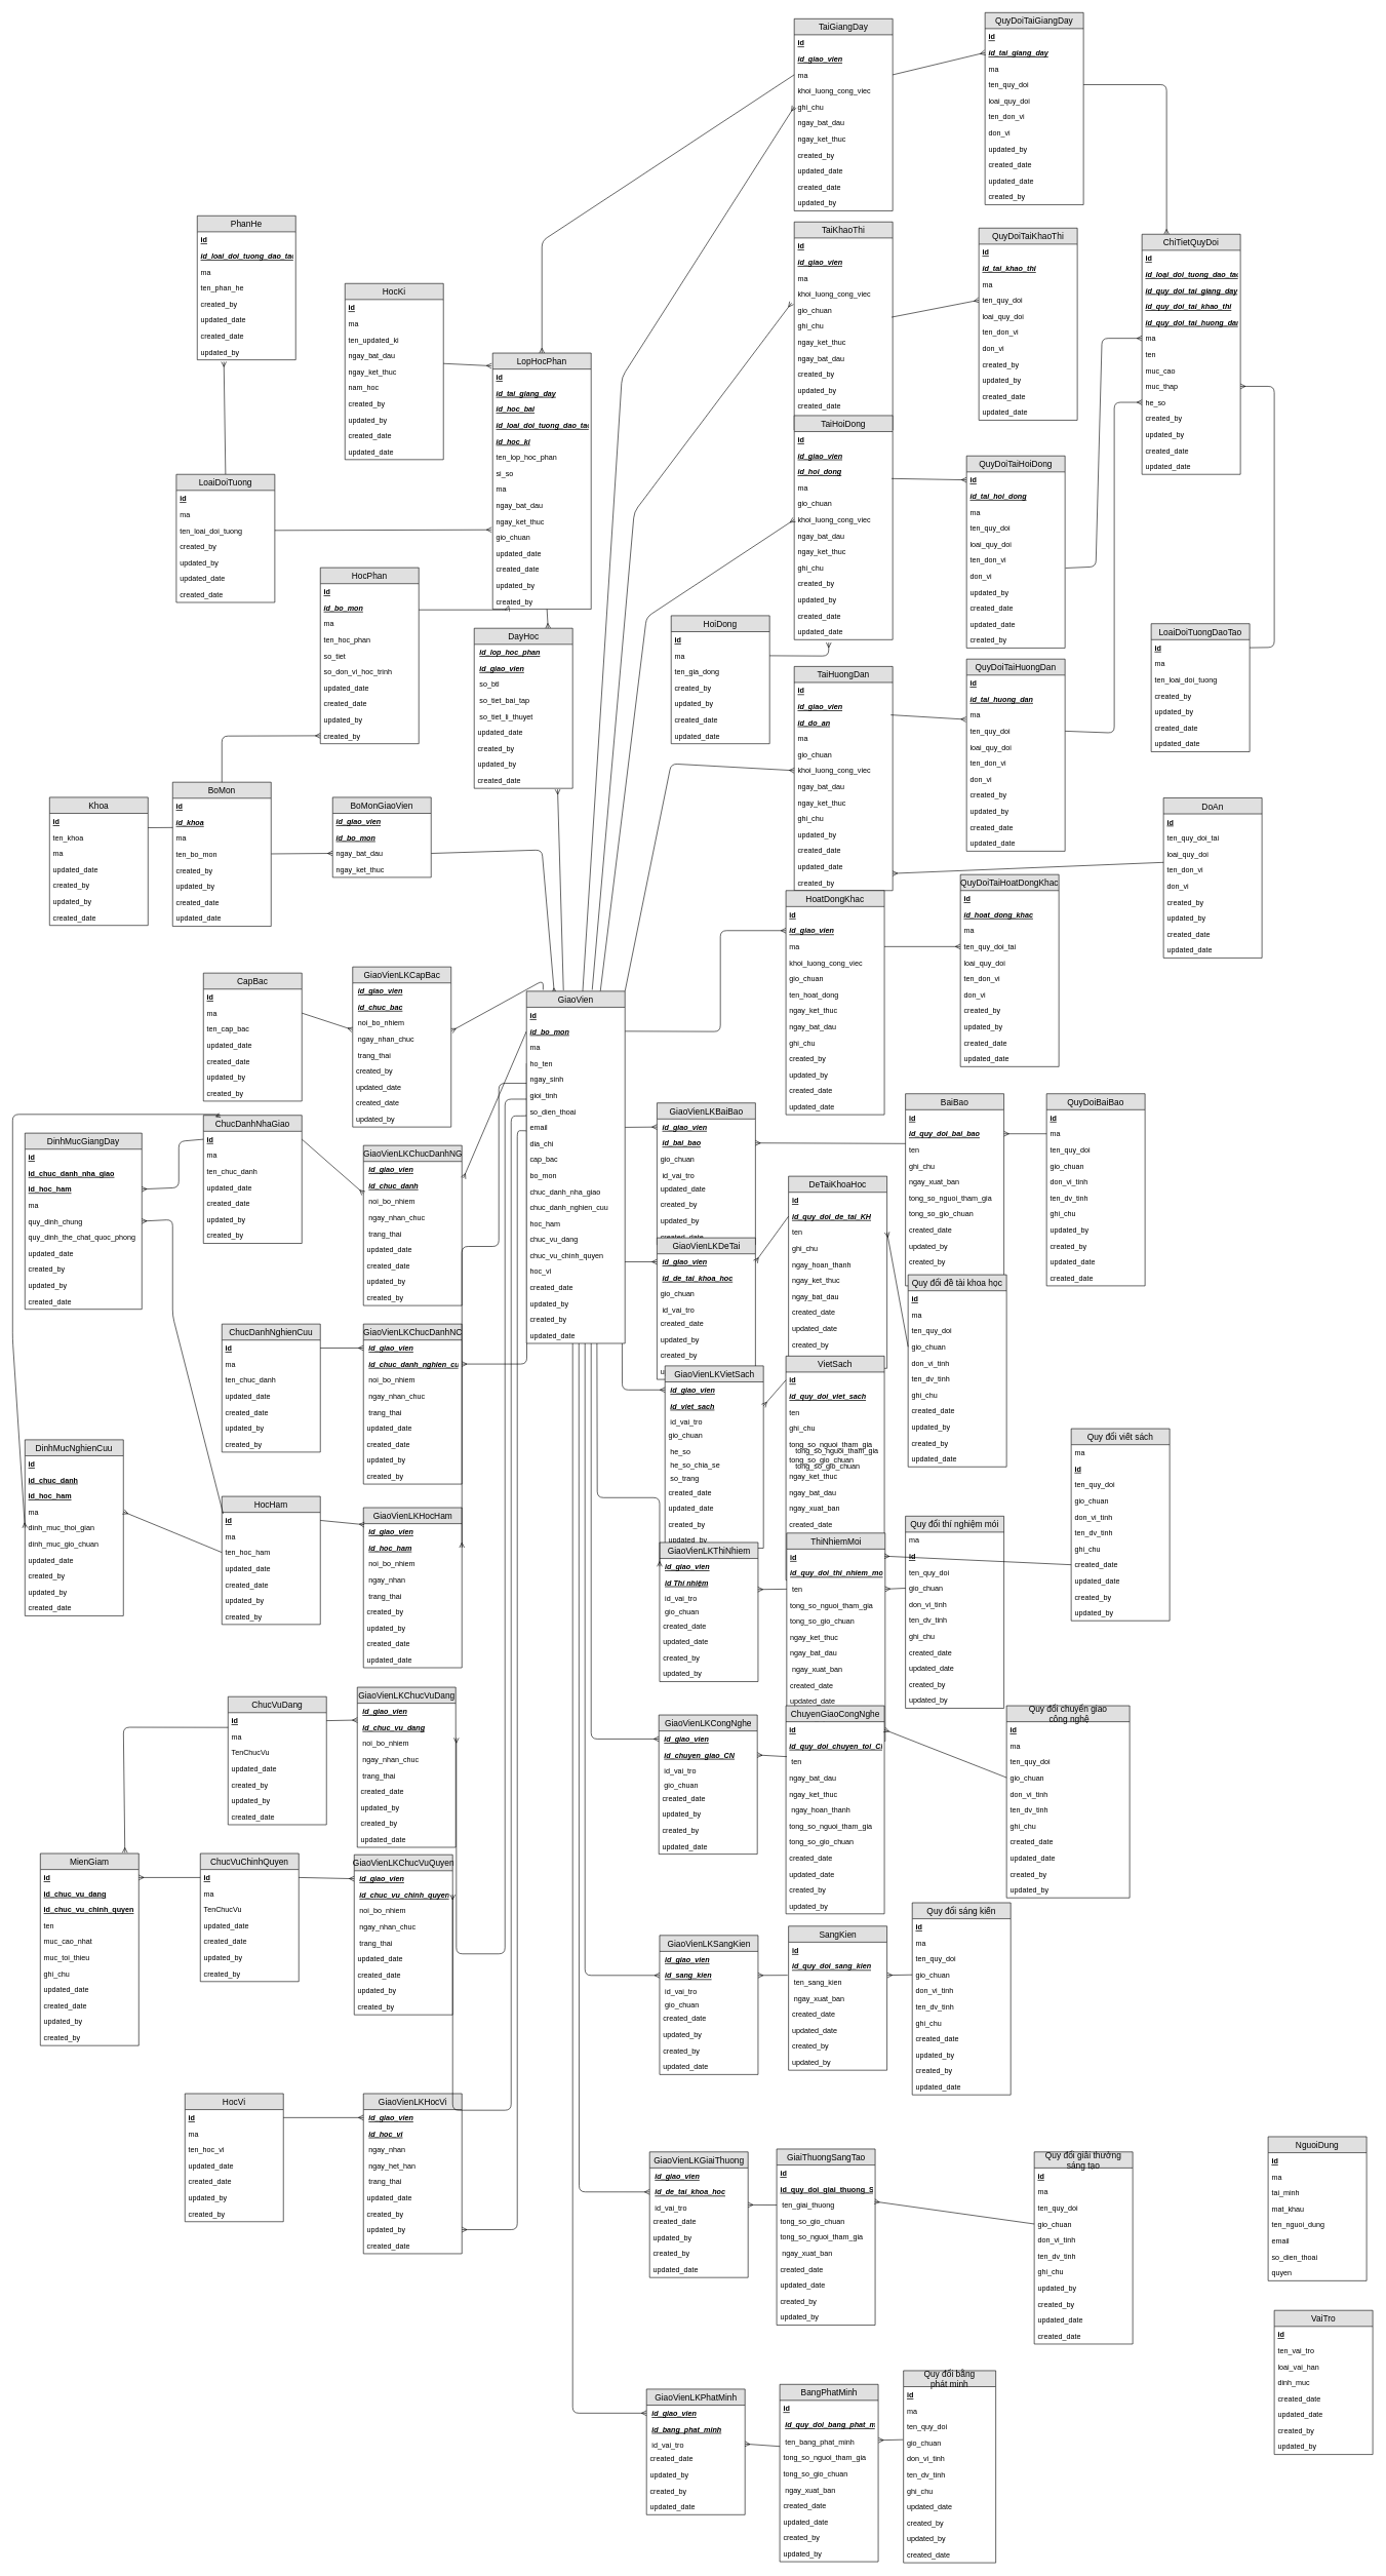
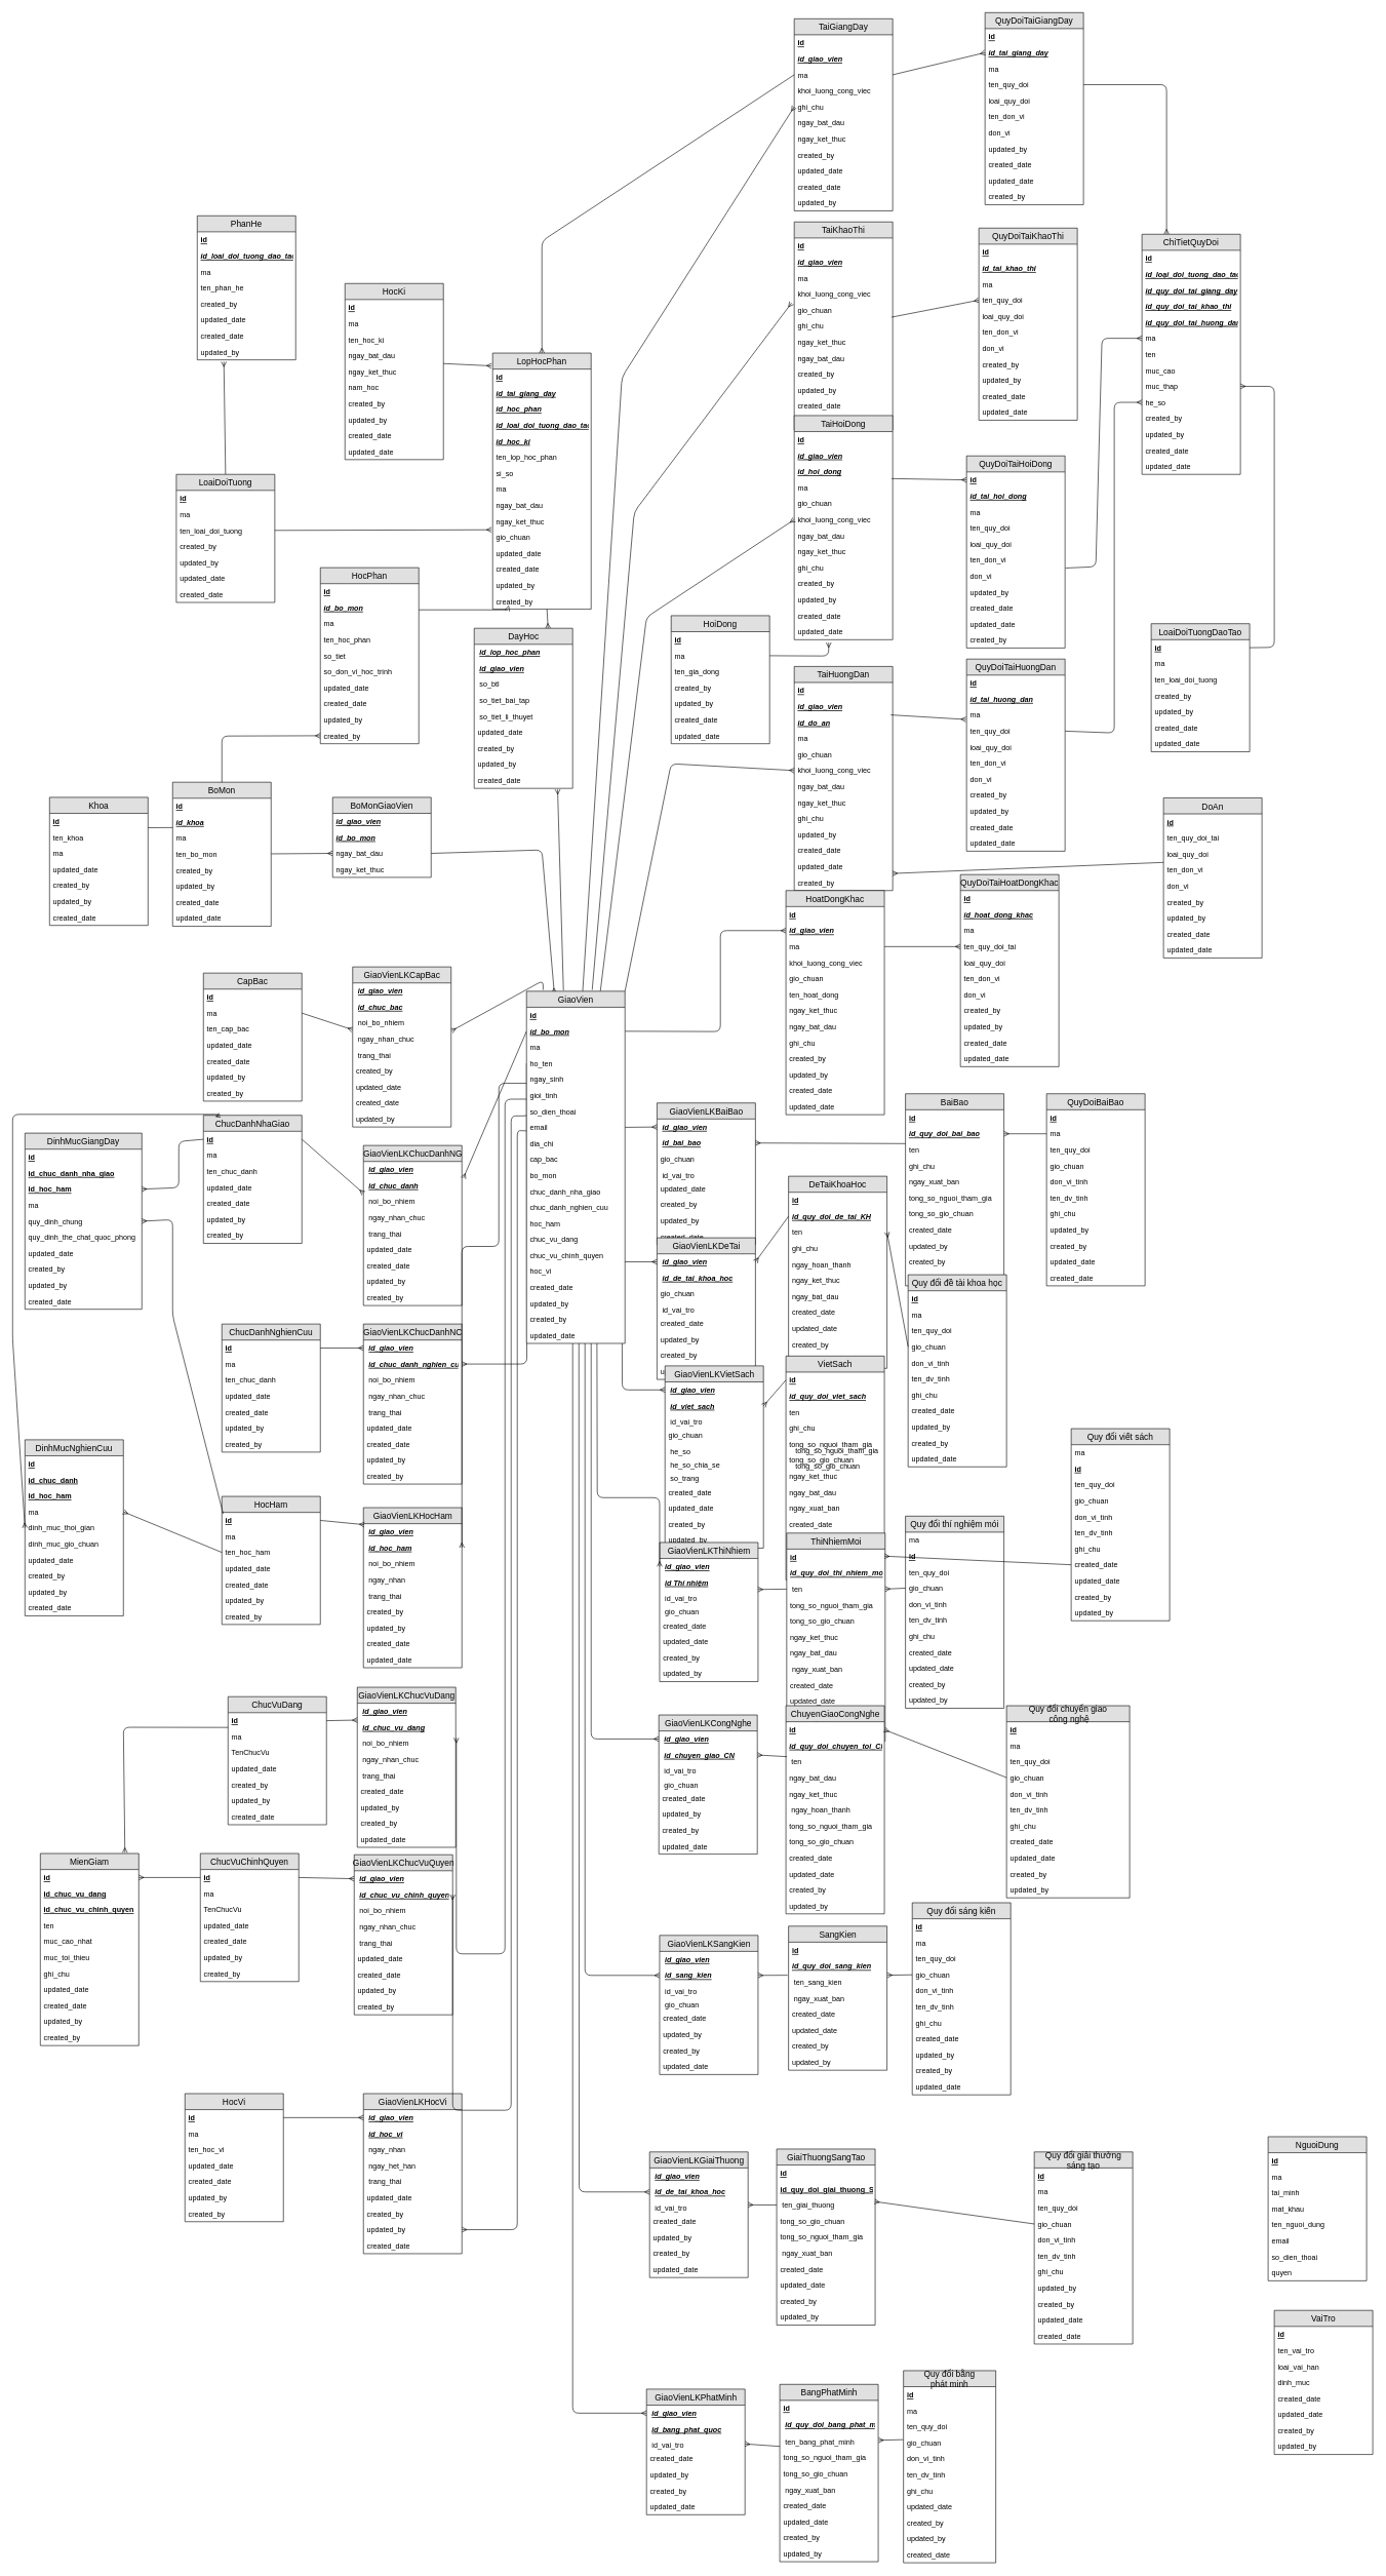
- <mxCell id="214" value="ten_updated_ki" style="text;strokeColor=none;fillColor=none;spacingLeft=4;spacingRight=4;overflow=hidden;rotatable=0;points=[[0,0.5],[1,0.5]];portConstraint=eastwest;fontSize=12;" vertex="1" parent="211"><mxGeometry y="78" width="160" height="26" as="geometry" /></mxCell>
+ <mxCell id="214" value="ten_hoc_ki" style="text;strokeColor=none;fillColor=none;spacingLeft=4;spacingRight=4;overflow=hidden;rotatable=0;points=[[0,0.5],[1,0.5]];portConstraint=eastwest;fontSize=12;" vertex="1" parent="211"><mxGeometry y="78" width="160" height="26" as="geometry" /></mxCell>
- <mxCell id="89" value="id_hoc_bai" style="text;strokeColor=none;fillColor=none;spacingLeft=4;spacingRight=4;overflow=hidden;rotatable=0;points=[[0,0.5],[1,0.5]];portConstraint=eastwest;fontSize=12;fontStyle=7" vertex="1" parent="86"><mxGeometry y="78" width="160" height="26" as="geometry" /></mxCell>
+ <mxCell id="89" value="id_hoc_phan" style="text;strokeColor=none;fillColor=none;spacingLeft=4;spacingRight=4;overflow=hidden;rotatable=0;points=[[0,0.5],[1,0.5]];portConstraint=eastwest;fontSize=12;fontStyle=7" vertex="1" parent="86"><mxGeometry y="78" width="160" height="26" as="geometry" /></mxCell>
- <mxCell id="612" value="id_bang_phat_minh" style="text;strokeColor=none;fillColor=none;spacingLeft=7;spacingRight=6;overflow=hidden;rotatable=0;points=[[0,0.5],[1,0.5]];portConstraint=eastwest;fontSize=12;fontStyle=7" vertex="1" parent="610"><mxGeometry y="52" width="160" height="26" as="geometry" /></mxCell>
+ <mxCell id="612" value="id_bang_phat_quoc" style="text;strokeColor=none;fillColor=none;spacingLeft=7;spacingRight=6;overflow=hidden;rotatable=0;points=[[0,0.5],[1,0.5]];portConstraint=eastwest;fontSize=12;fontStyle=7" vertex="1" parent="610"><mxGeometry y="52" width="160" height="26" as="geometry" /></mxCell>
